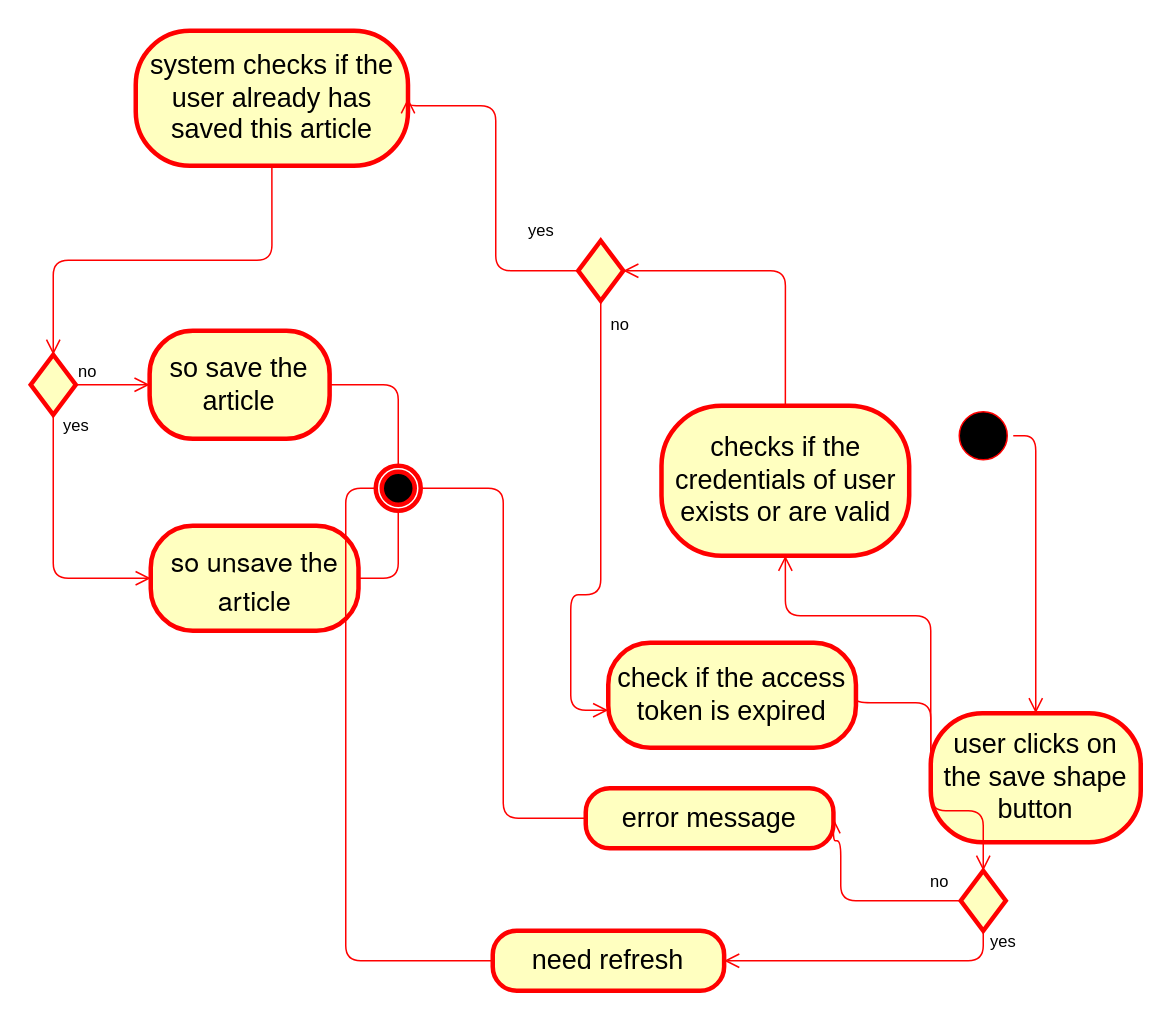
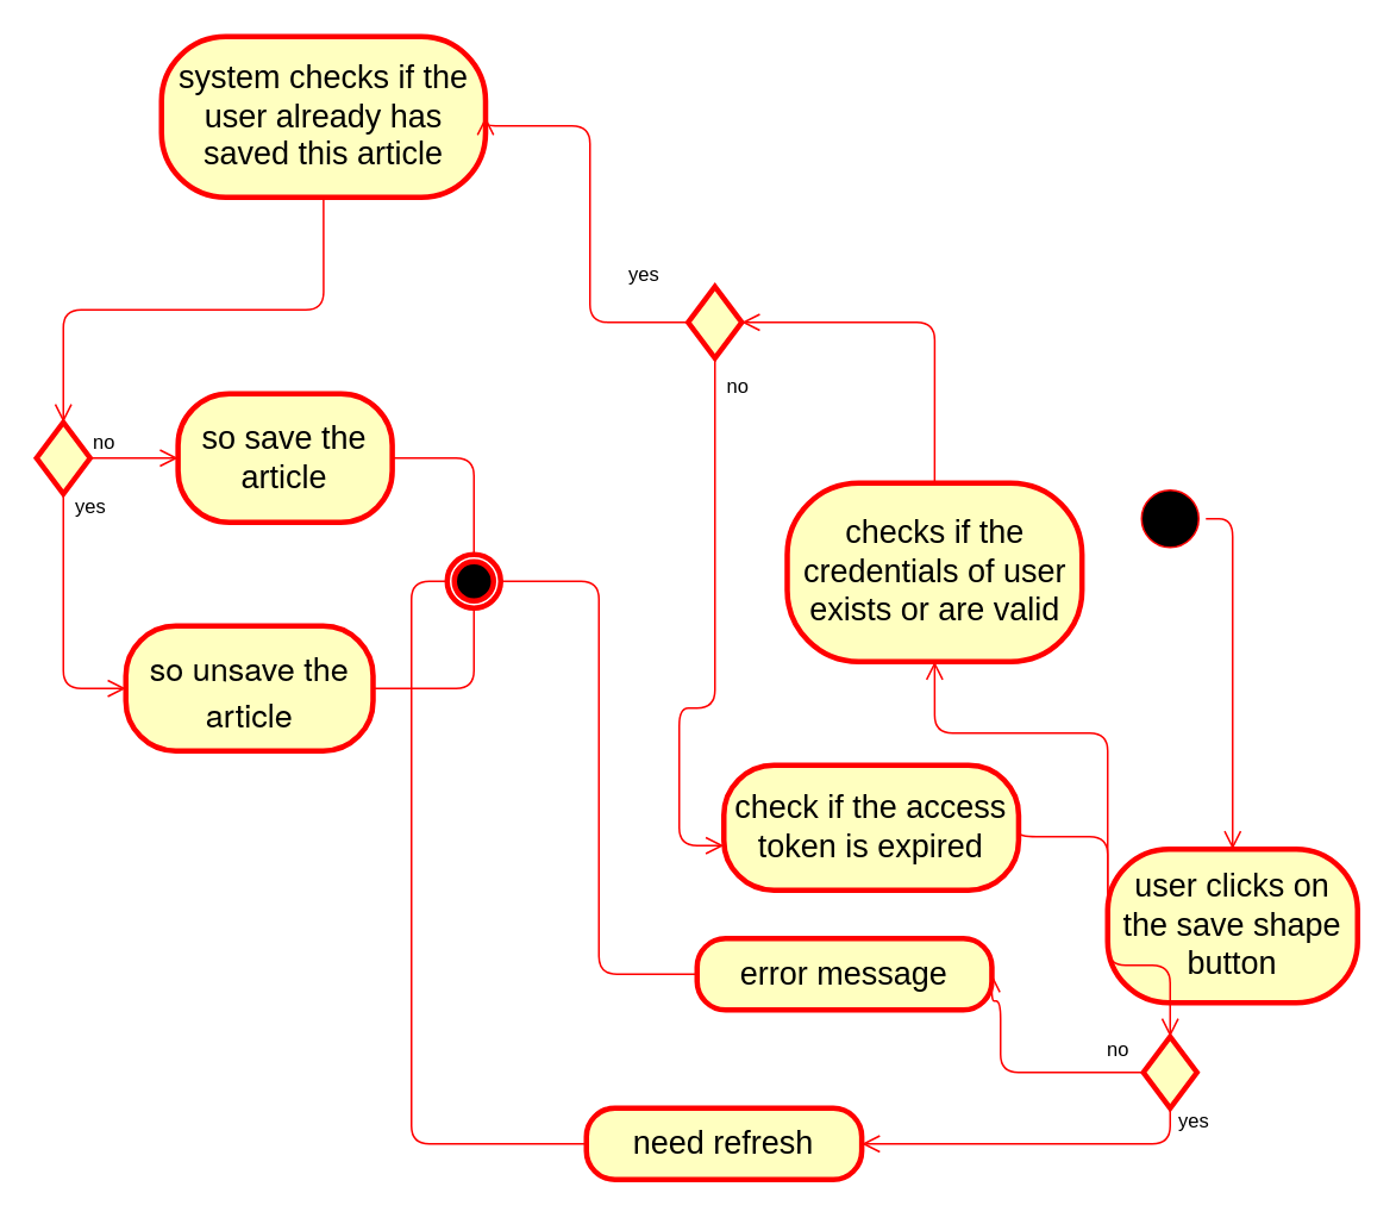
- <mxCell id="5" value="&lt;p style=&quot;margin: 0px; font-variant-numeric: normal; font-variant-east-asian: normal; font-variant-alternates: normal; font-size-adjust: none; font-kerning: auto; font-optical-sizing: auto; font-feature-settings: normal; font-variation-settings: normal; font-variant-position: normal; font-stretch: normal; line-height: normal; font-family: &amp;quot;Helvetica Neue&amp;quot;;&quot; class=&quot;p1&quot;&gt;so unsave the article&lt;/p&gt;" style="rounded=1;whiteSpace=wrap;html=1;arcSize=40;fontColor=#000000;fillColor=#ffffc0;strokeColor=#ff0000;strokeWidth=3;fontFamily=Helvetica;fontSize=18;align=center;" parent="1" vertex="1"><mxGeometry x="100" y="350" width="138.5" height="70" as="geometry" /></mxCell>
+ <mxCell id="5" value="&lt;p style=&quot;margin: 0px; font-variant-numeric: normal; font-variant-east-asian: normal; font-variant-alternates: normal; font-size-adjust: none; font-kerning: auto; font-optical-sizing: auto; font-feature-settings: normal; font-variation-settings: normal; font-variant-position: normal; font-stretch: normal; line-height: normal; font-family: &amp;quot;Helvetica Neue&amp;quot;;&quot; class=&quot;p1&quot;&gt;so unsave the article&lt;/p&gt;" style="rounded=1;whiteSpace=wrap;html=1;arcSize=40;fontColor=#000000;fillColor=#ffffc0;strokeColor=#ff0000;strokeWidth=3;fontFamily=Helvetica;fontSize=18;align=center;" parent="1" vertex="1"><mxGeometry x="70" y="350" width="138.5" height="70" as="geometry" /></mxCell>
